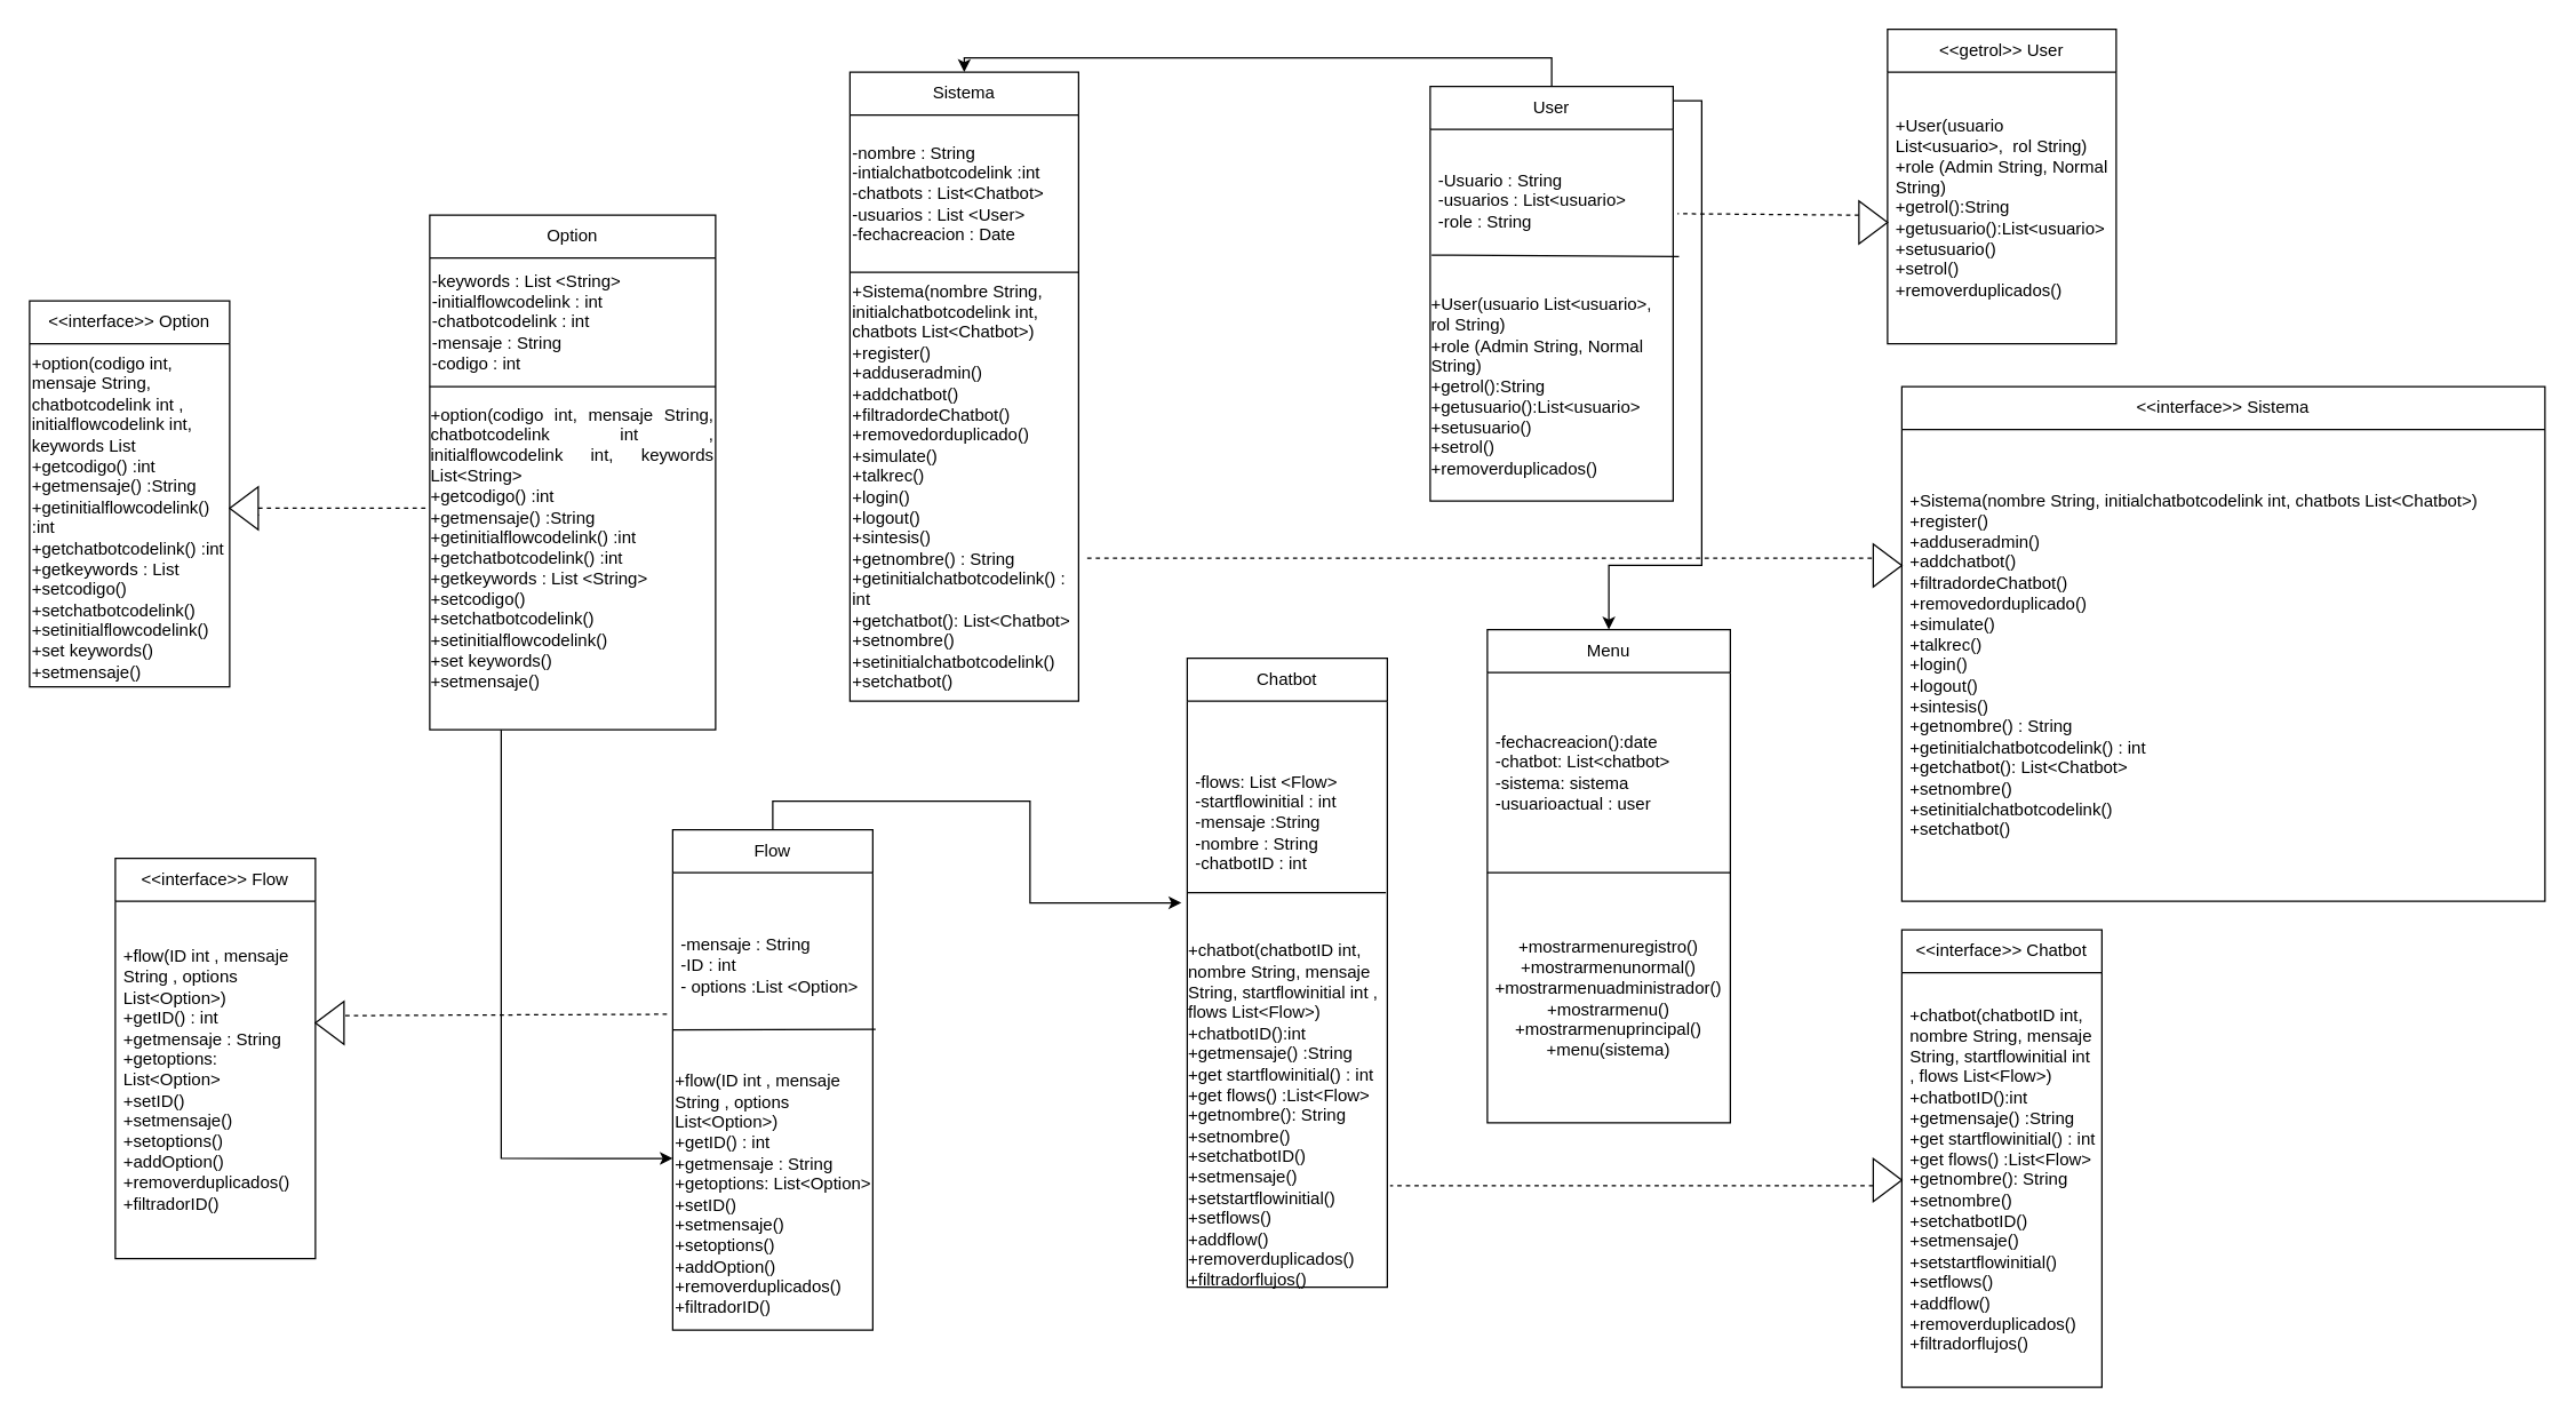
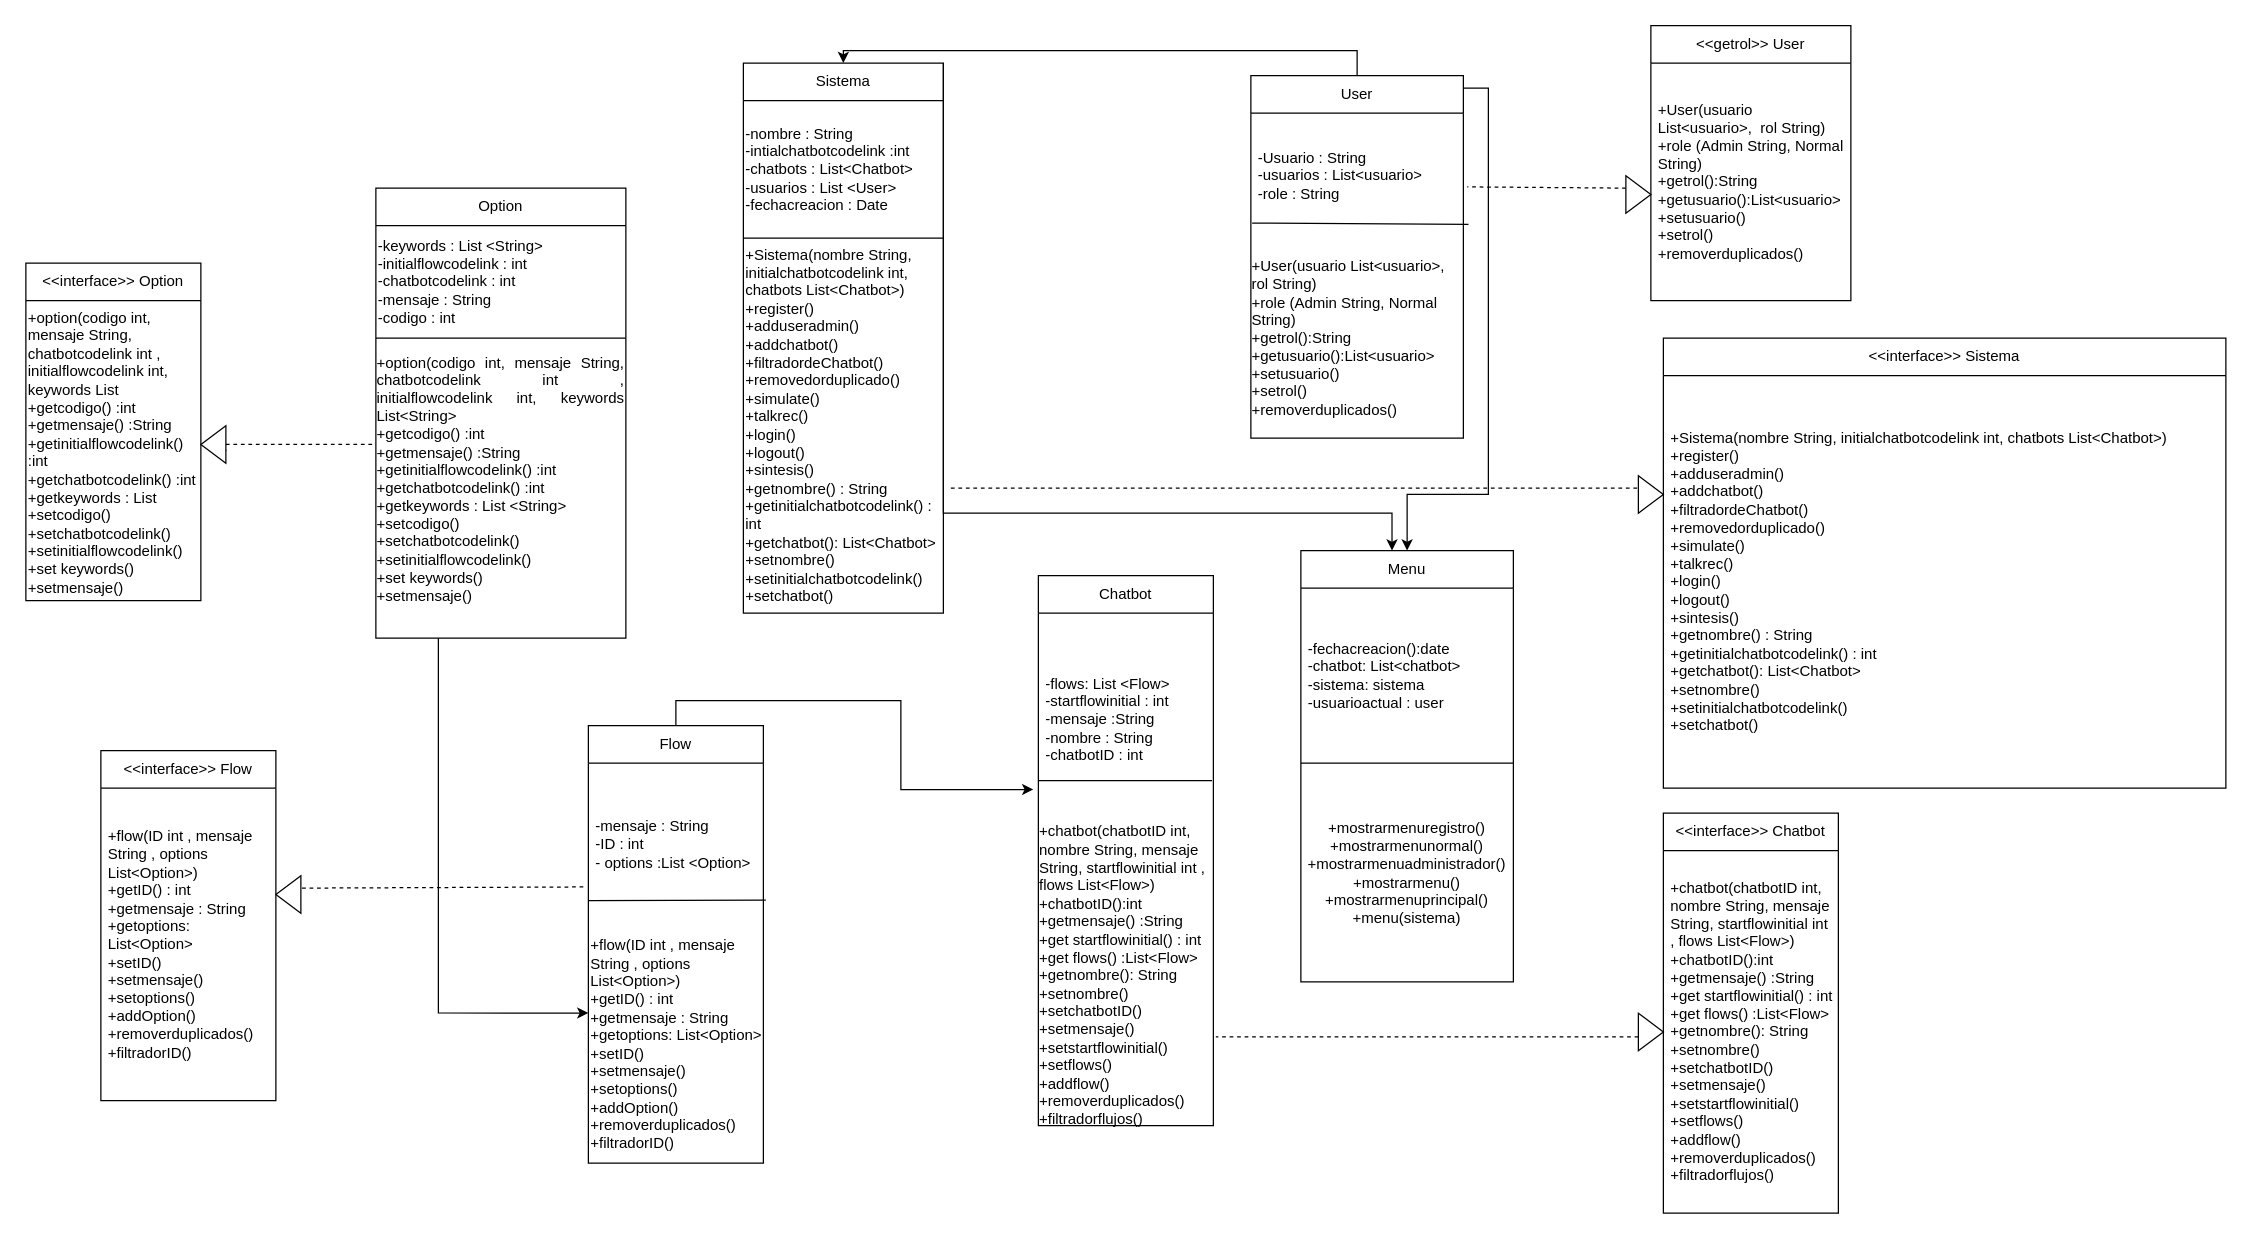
+ <mxCell id="31" style="edgeStyle=orthogonalEdgeStyle;rounded=0;orthogonalLoop=1;jettySize=auto;html=1;exitX=1;exitY=0;exitDx=0;exitDy=0;entryX=0.429;entryY=0;entryDx=0;entryDy=0;entryPerimeter=0;" edge="1" parent="1" source="16" target="27"><mxGeometry relative="1" as="geometry"><Array as="points"><mxPoint x="754" y="410" /><mxPoint x="1113" y="410" /></Array></mxGeometry></mxCell>
